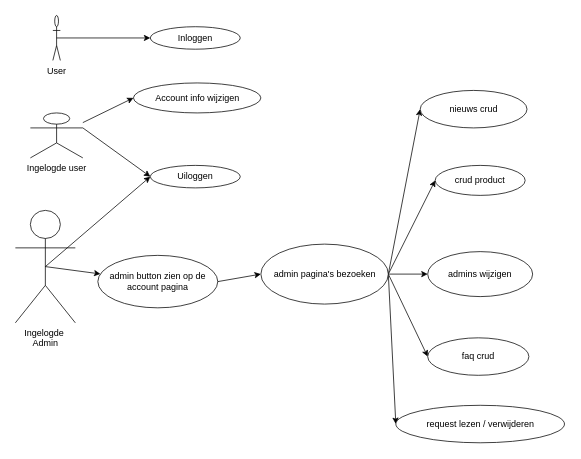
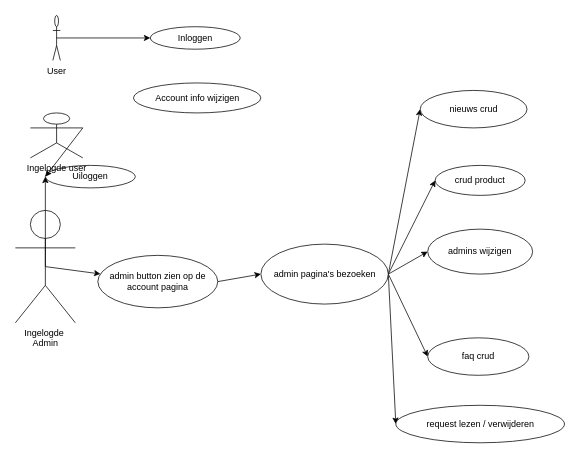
- <mxCell id="3" style="rounded=0;orthogonalLoop=1;jettySize=auto;html=1;entryX=0;entryY=0.5;entryDx=0;entryDy=0;" edge="1" parent="1" source="7" target="17"><mxGeometry relative="1" as="geometry" /></mxCell>
- <mxCell id="5" value="Uiloggen" style="ellipse;whiteSpace=wrap;html=1;" vertex="1" parent="1"><mxGeometry x="200" y="220" width="120" height="30" as="geometry" /></mxCell>
+ <mxCell id="5" value="Uiloggen" style="ellipse;whiteSpace=wrap;html=1;" vertex="1" parent="1"><mxGeometry x="60" y="220" width="120" height="30" as="geometry" /></mxCell>
- <mxCell id="19" value="admins wijzigen" style="ellipse;whiteSpace=wrap;html=1;" vertex="1" parent="1"><mxGeometry x="570" y="335" width="140" height="60" as="geometry" /></mxCell>
+ <mxCell id="19" value="admins wijzigen" style="ellipse;whiteSpace=wrap;html=1;" vertex="1" parent="1"><mxGeometry x="570" y="305" width="140" height="60" as="geometry" /></mxCell>
